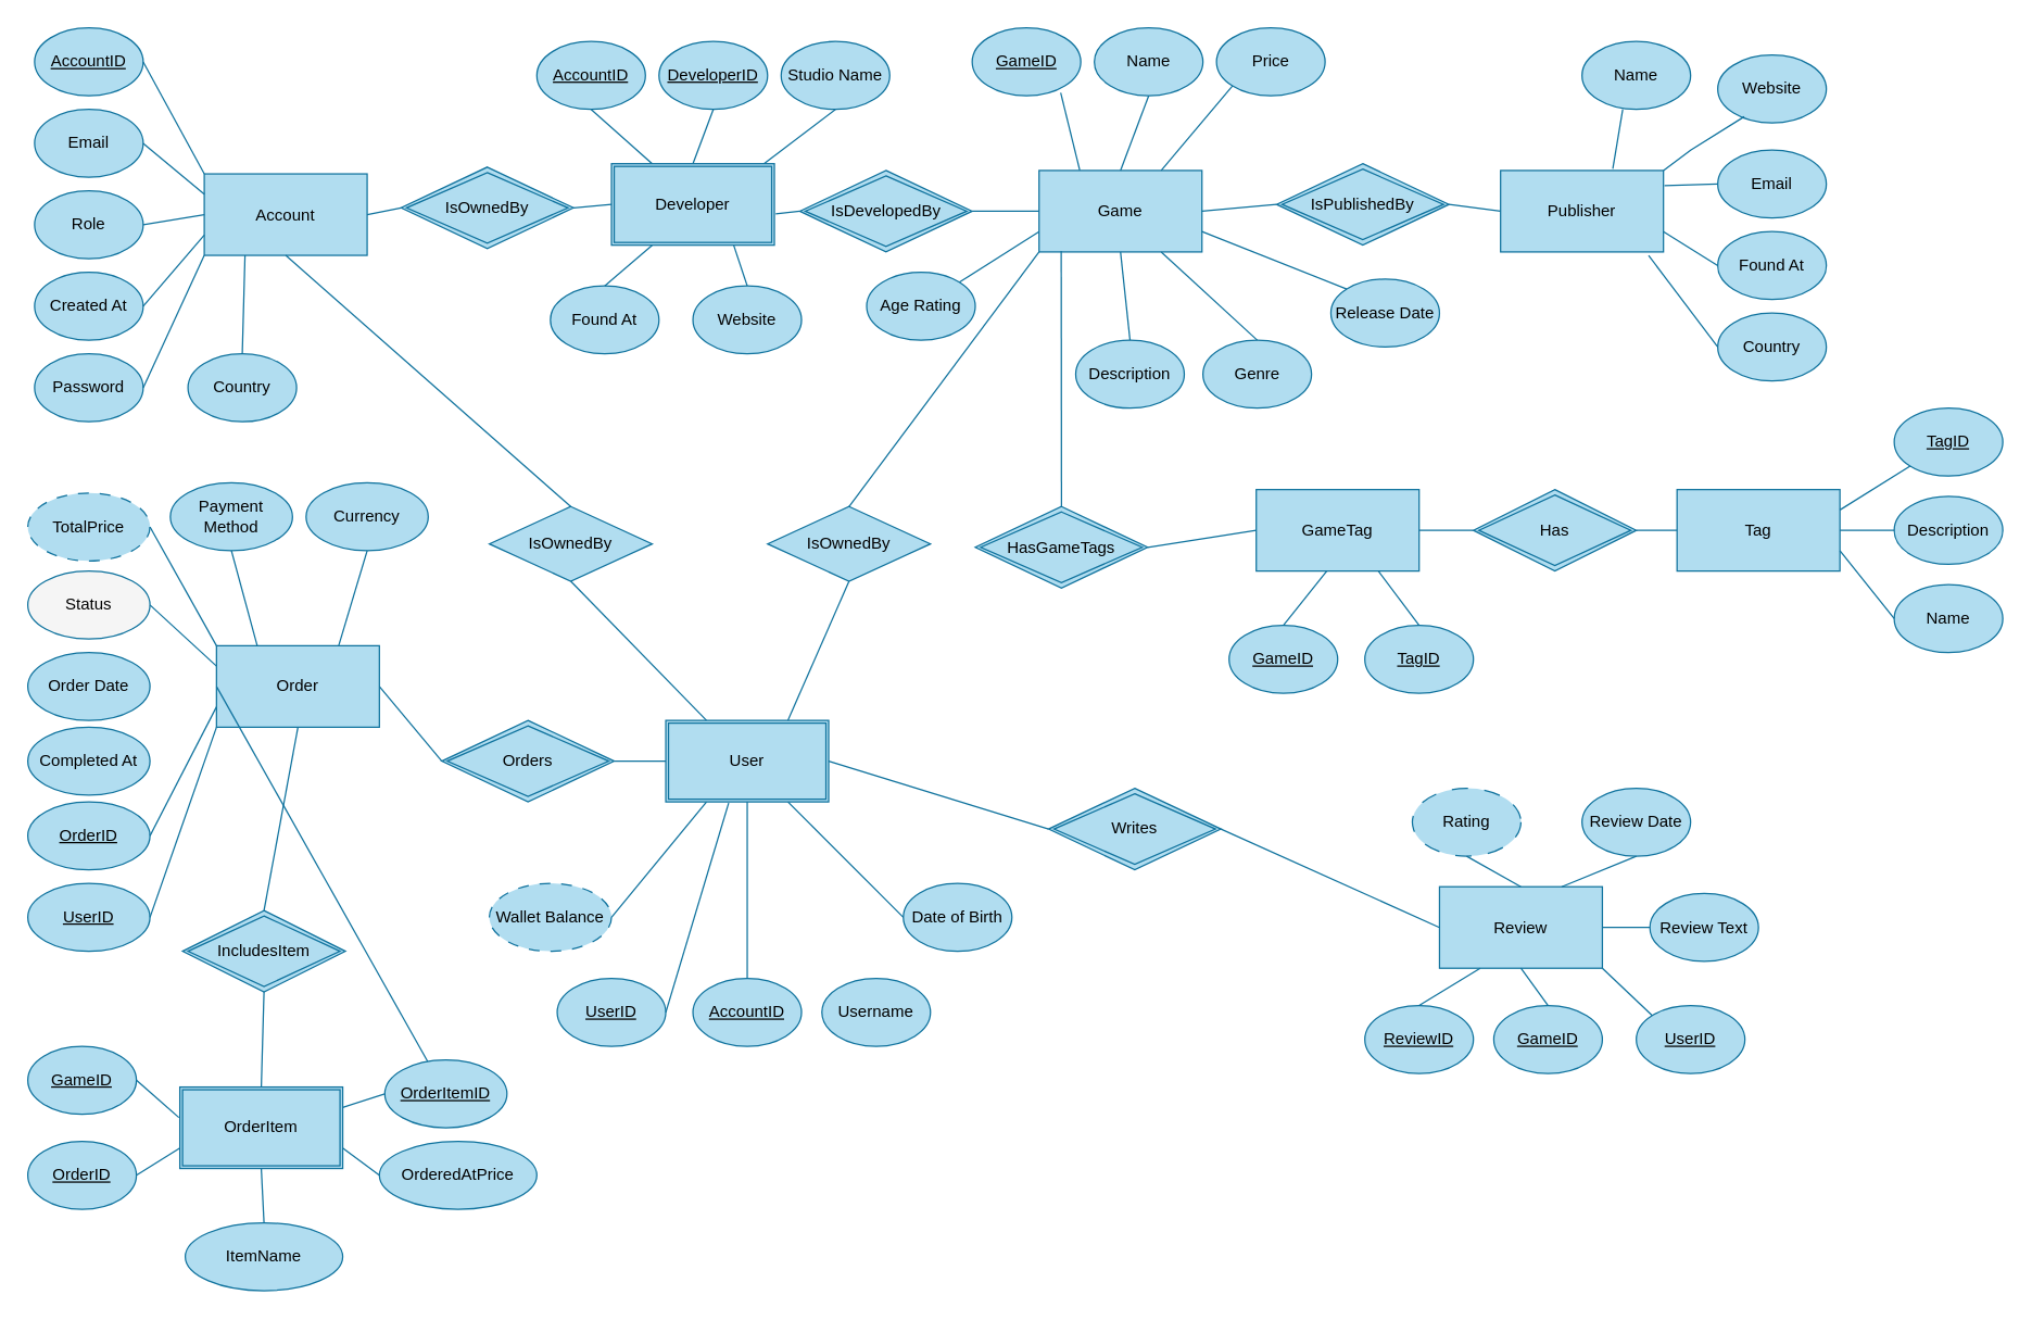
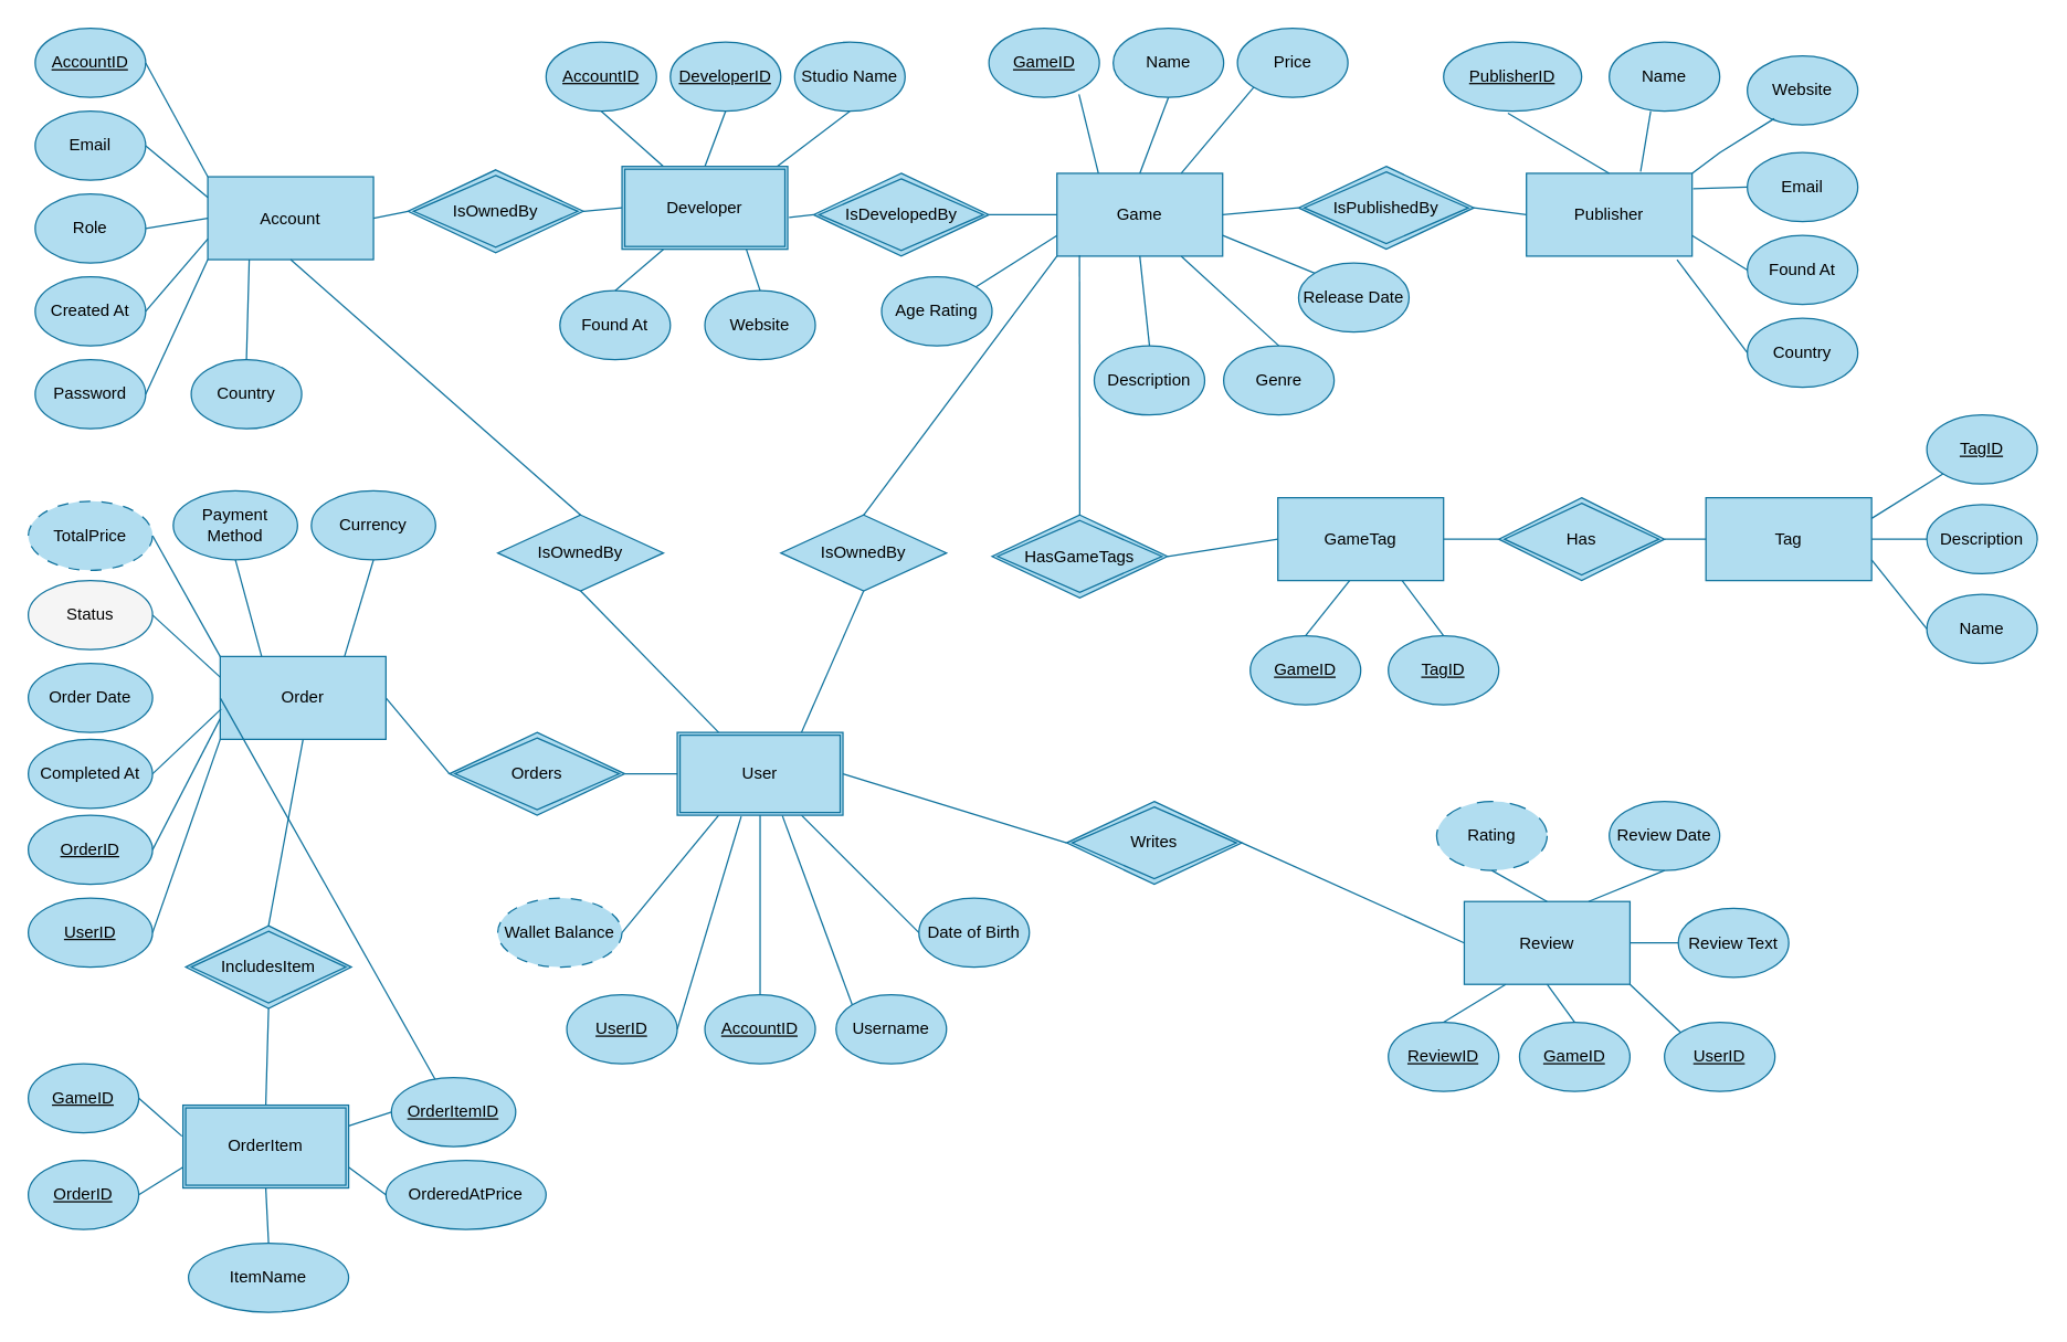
+ <mxCell id="10" value="&lt;u&gt;PublisherID&lt;/u&gt;" style="ellipse;whiteSpace=wrap;html=1;fillColor=#b1ddf0;strokeColor=#10739e;" vertex="1" parent="1"><mxGeometry x="1045" y="30" width="100" height="50" as="geometry" /></mxCell>
+ <mxCell id="16" value="" style="endArrow=none;html=1;rounded=0;entryX=0.466;entryY=1.029;entryDx=0;entryDy=0;entryPerimeter=0;exitX=0.5;exitY=0;exitDx=0;exitDy=0;fillColor=#b1ddf0;strokeColor=#10739e;" edge="1" parent="1" source="9" target="10"><mxGeometry width="50" height="50" relative="1" as="geometry"><mxPoint x="1045" y="210" as="sourcePoint" /><mxPoint x="1095" y="160" as="targetPoint" /></mxGeometry></mxCell>
- <mxCell id="27" value="Release Date" style="ellipse;whiteSpace=wrap;html=1;fillColor=#b1ddf0;strokeColor=#10739e;" vertex="1" parent="1"><mxGeometry x="980" y="205" width="80" height="50" as="geometry" /></mxCell>
+ <mxCell id="27" value="Release Date" style="ellipse;whiteSpace=wrap;html=1;fillColor=#b1ddf0;strokeColor=#10739e;" vertex="1" parent="1"><mxGeometry x="940" y="190" width="80" height="50" as="geometry" /></mxCell>
+ <mxCell id="147" value="" style="endArrow=none;html=1;rounded=0;entryX=1;entryY=0.5;entryDx=0;entryDy=0;exitX=0.006;exitY=0.633;exitDx=0;exitDy=0;fillColor=#b1ddf0;strokeColor=#10739e;exitPerimeter=0;" edge="1" parent="1" source="60" target="146"><mxGeometry width="50" height="50" relative="1" as="geometry"><mxPoint x="159" y="550" as="sourcePoint" /><mxPoint x="110" y="550" as="targetPoint" /></mxGeometry></mxCell>
+ <mxCell id="125" value="" style="endArrow=none;html=1;rounded=0;exitX=0;exitY=0;exitDx=0;exitDy=0;entryX=0.634;entryY=1.004;entryDx=0;entryDy=0;fillColor=#b1ddf0;strokeColor=#10739e;entryPerimeter=0;" edge="1" parent="1" source="120" target="138"><mxGeometry width="50" height="50" relative="1" as="geometry"><mxPoint x="705" y="860" as="sourcePoint" /><mxPoint x="580" y="595" as="targetPoint" /></mxGeometry></mxCell>
